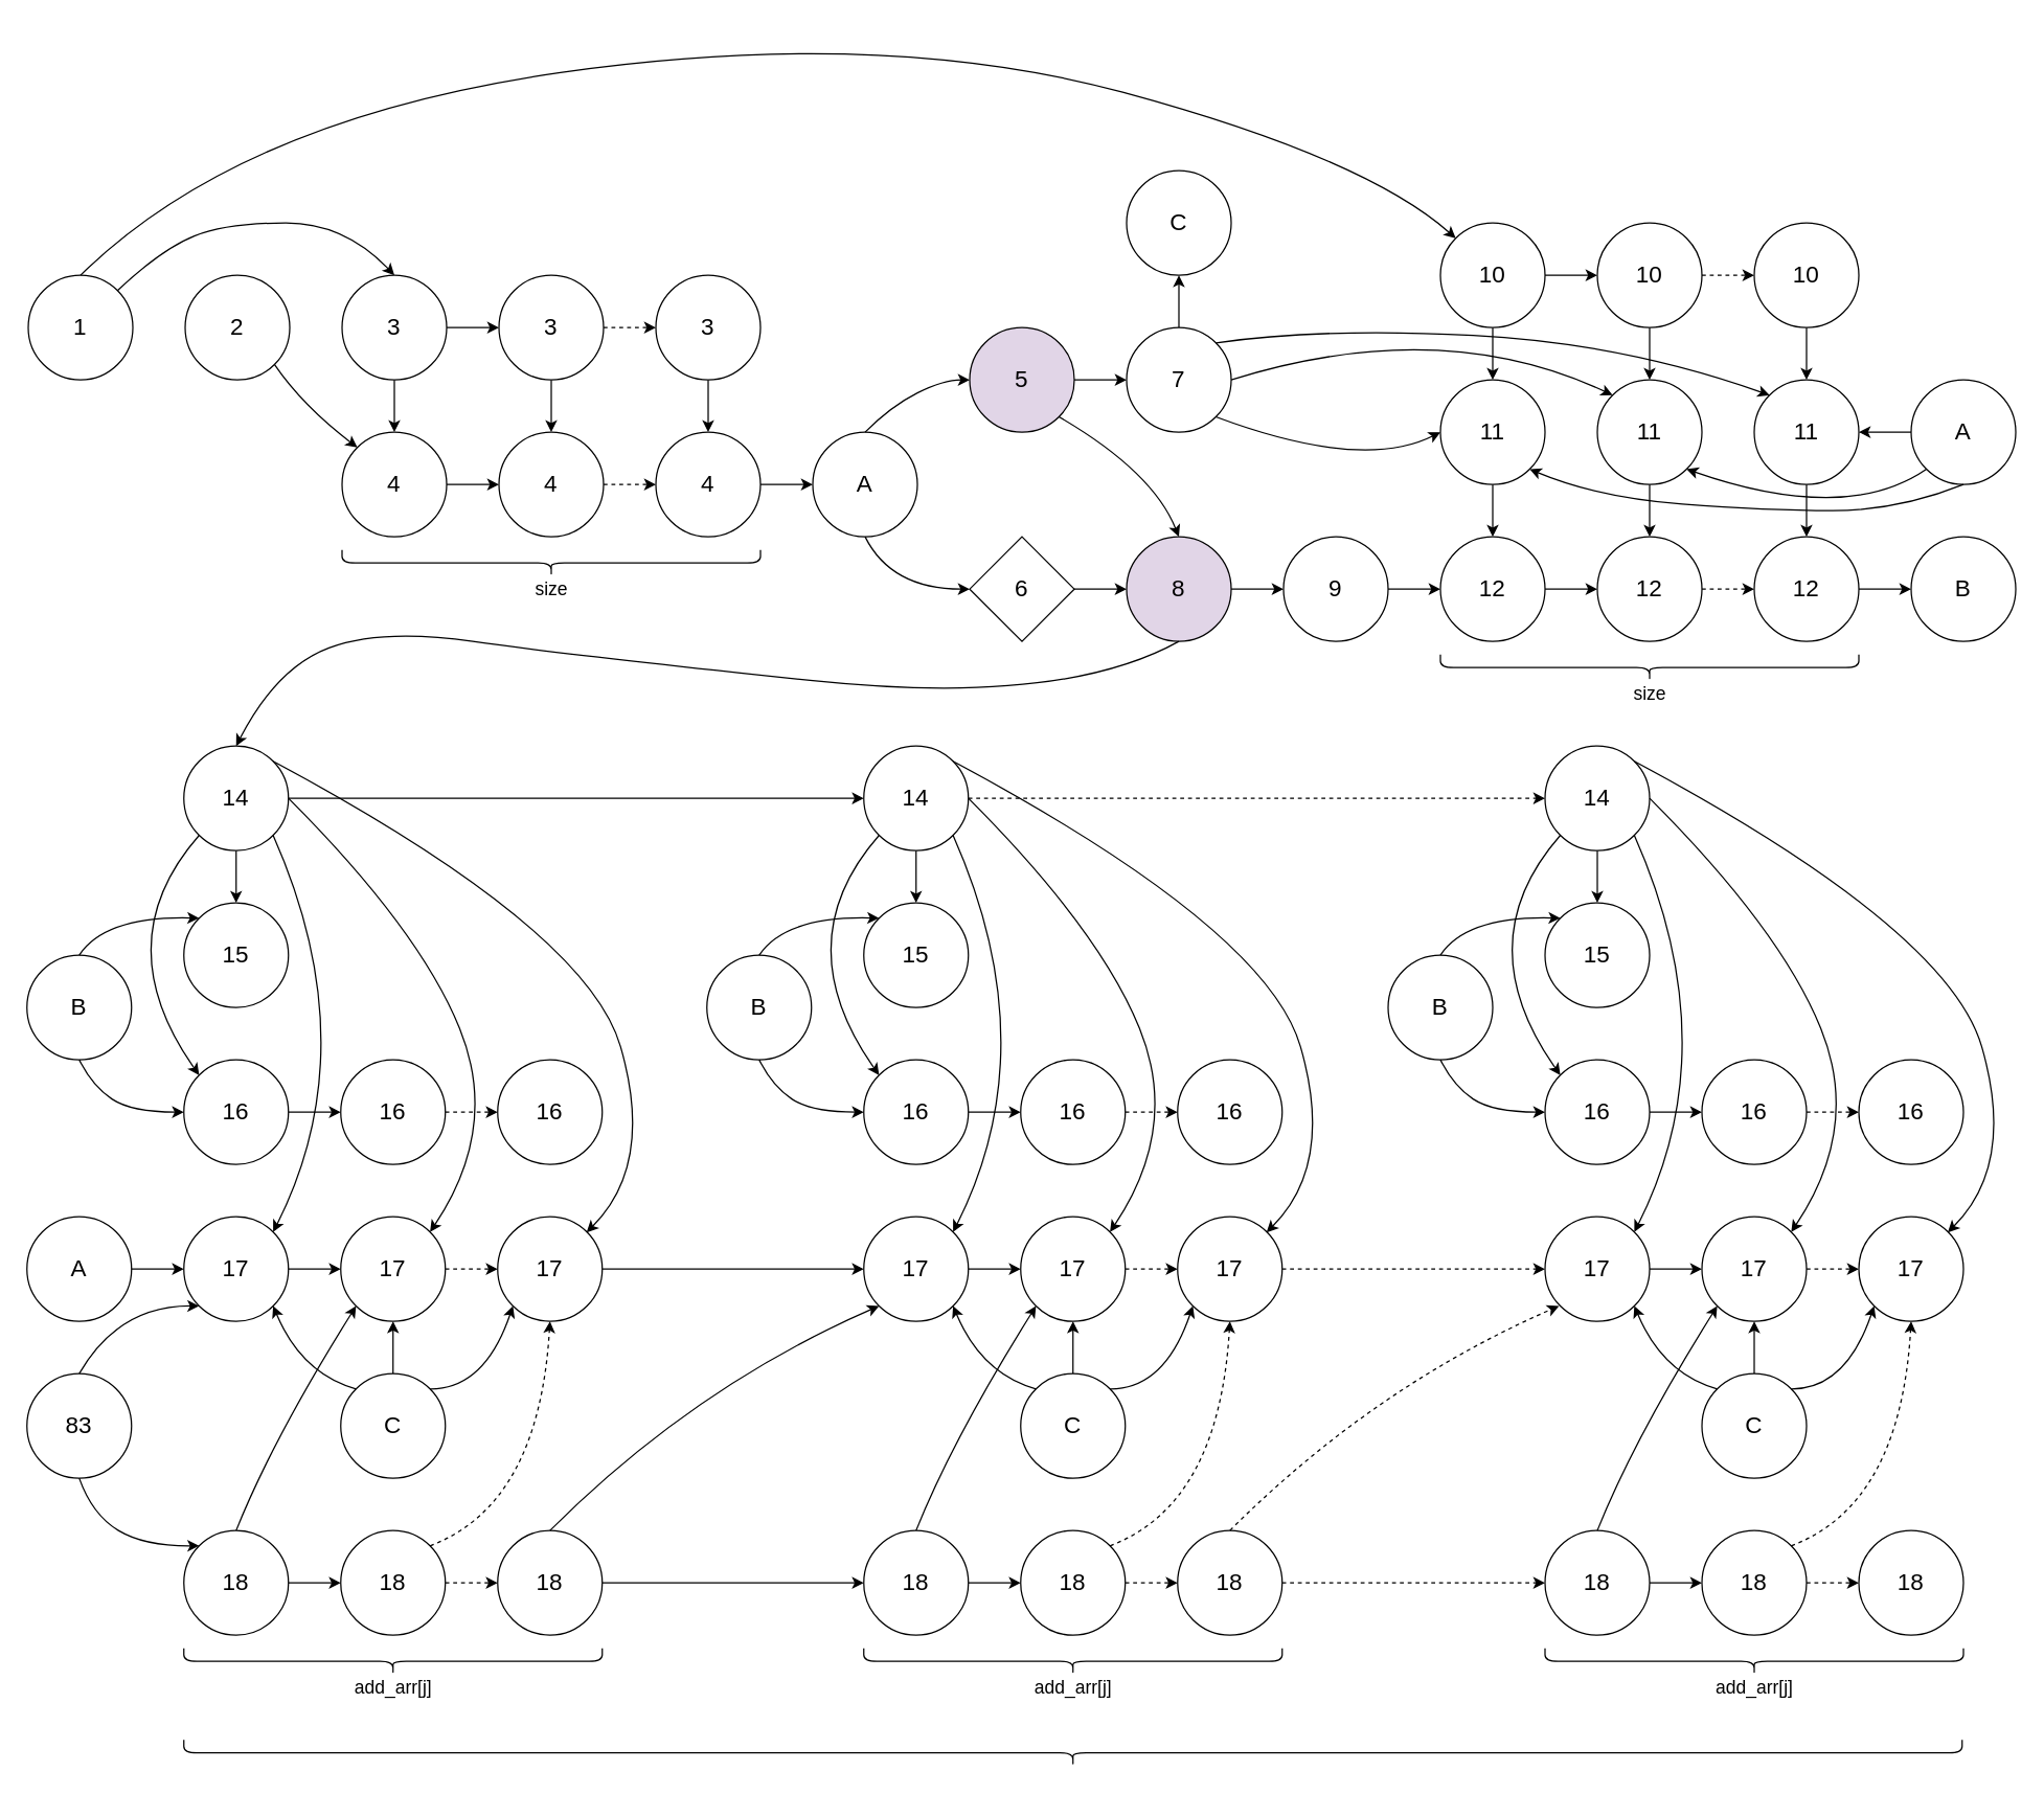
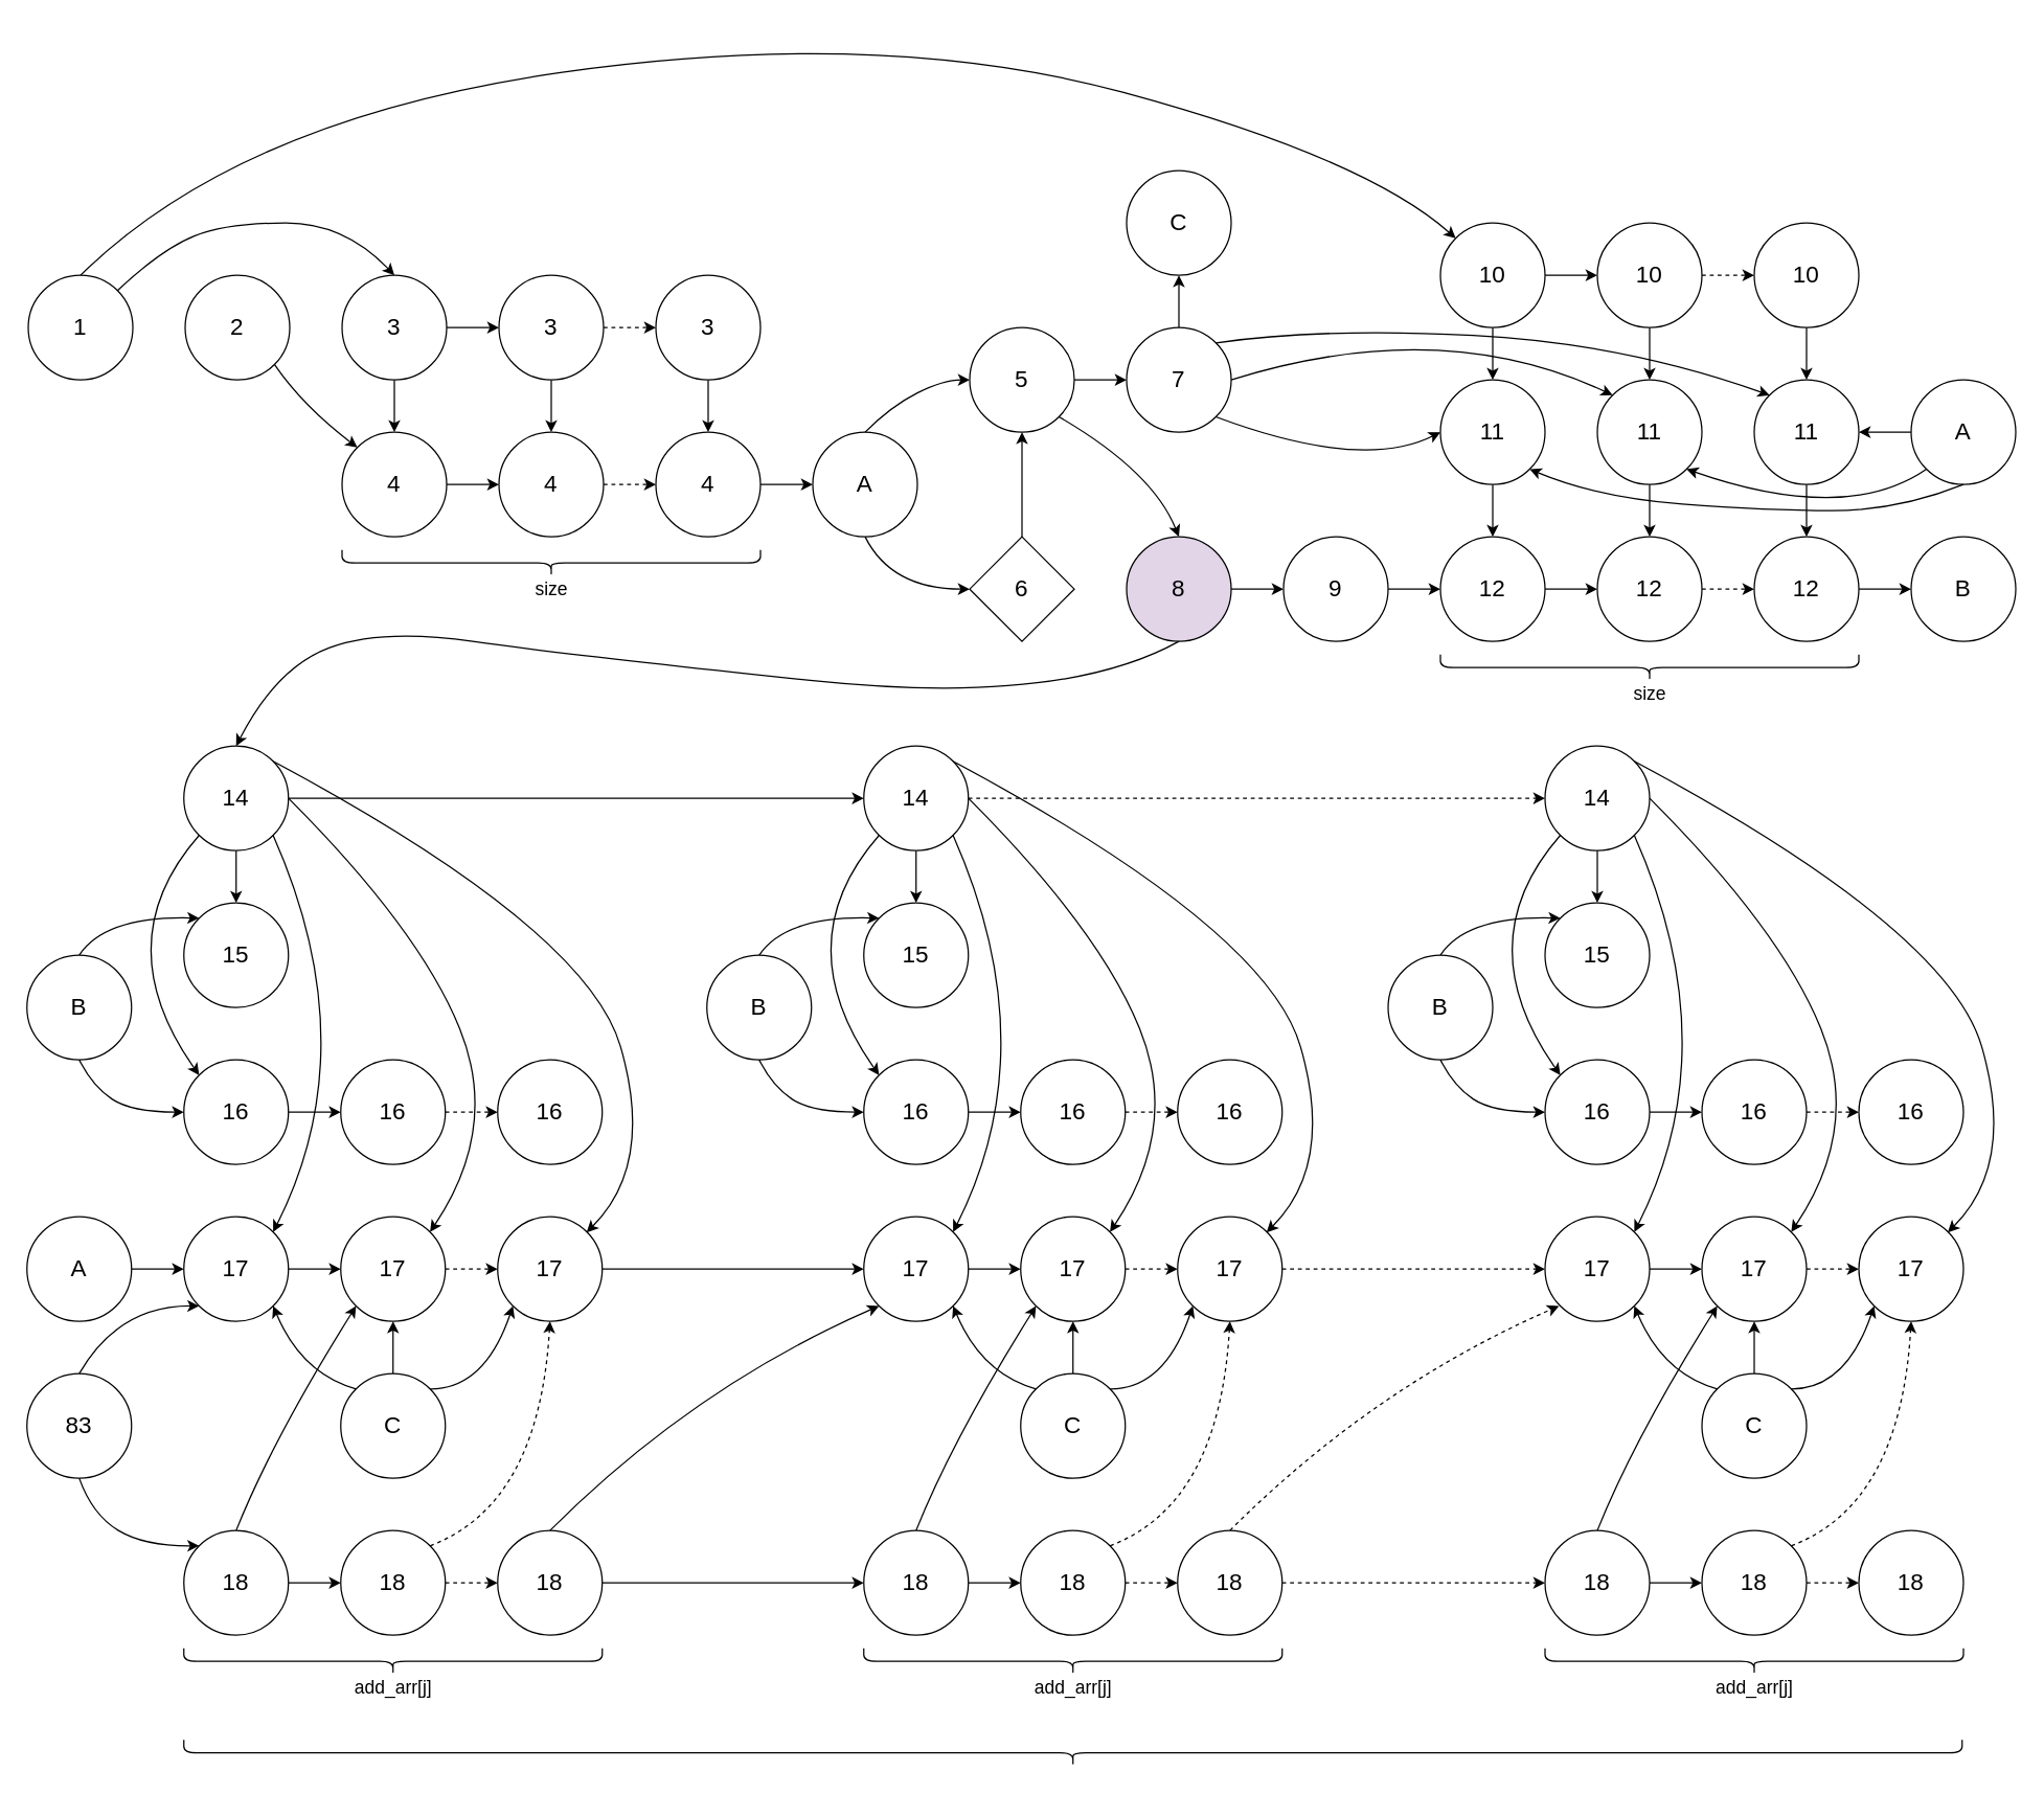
- <mxCell id="10" value="&lt;font style=&quot;font-size: 18px&quot;&gt;5&lt;/font&gt;" style="ellipse;whiteSpace=wrap;html=1;aspect=fixed;strokeWidth=1;fillColor=#e1d5e7;" vertex="1" parent="1"><mxGeometry x="741" y="250" width="80" height="80" as="geometry" /></mxCell>
+ <mxCell id="10" value="&lt;font style=&quot;font-size: 18px&quot;&gt;5&lt;/font&gt;" style="ellipse;whiteSpace=wrap;html=1;aspect=fixed;strokeWidth=1;" vertex="1" parent="1"><mxGeometry x="741" y="250" width="80" height="80" as="geometry" /></mxCell>
- <mxCell id="11" style="edgeStyle=orthogonalEdgeStyle;rounded=0;orthogonalLoop=1;jettySize=auto;html=1;entryX=0;entryY=0.5;entryDx=0;entryDy=0;" edge="1" parent="1" source="12" target="18"><mxGeometry relative="1" as="geometry" /></mxCell>
+ <mxCell id="11" style="edgeStyle=orthogonalEdgeStyle;rounded=0;orthogonalLoop=1;jettySize=auto;html=1;" edge="1" parent="1" source="12" target="10"><mxGeometry relative="1" as="geometry" /></mxCell>
